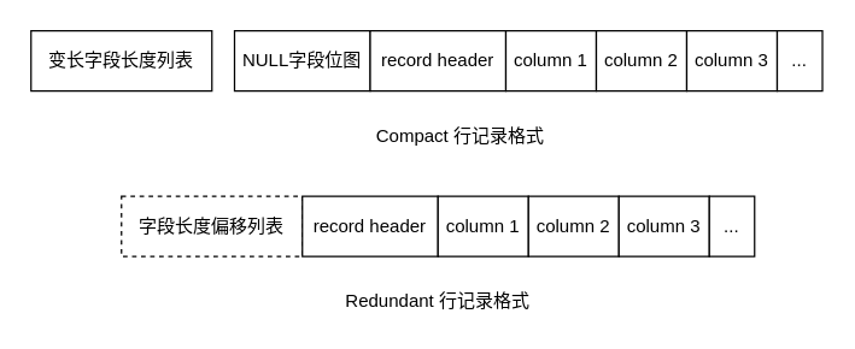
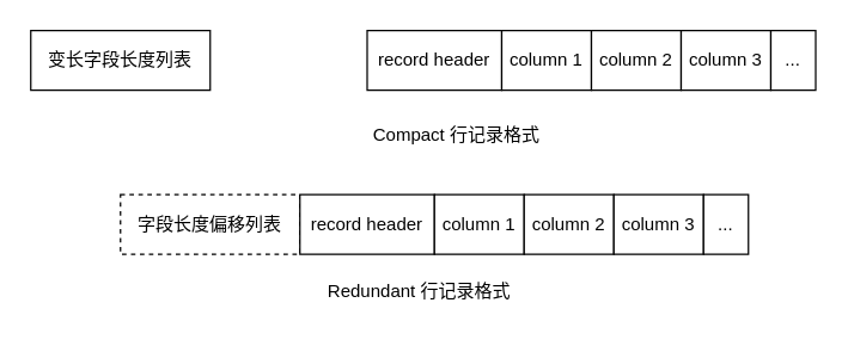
- <mxCell id="3" value="NULL字段位图" style="rounded=0;whiteSpace=wrap;html=1;" vertex="1" parent="1"><mxGeometry x="155" y="20" width="90" height="40" as="geometry" /></mxCell>
- <mxCell id="16" value="Redundant 行记录格式" style="text;html=1;strokeColor=none;fillColor=none;align=center;verticalAlign=middle;whiteSpace=wrap;rounded=0;" vertex="1" parent="1"><mxGeometry x="220" y="190" width="140" height="20" as="geometry" /></mxCell>
+ <mxCell id="16" value="Redundant 行记录格式" style="text;html=1;strokeColor=none;fillColor=none;align=center;verticalAlign=middle;whiteSpace=wrap;rounded=0;" vertex="1" parent="1"><mxGeometry x="210" y="185" width="140" height="20" as="geometry" /></mxCell>
